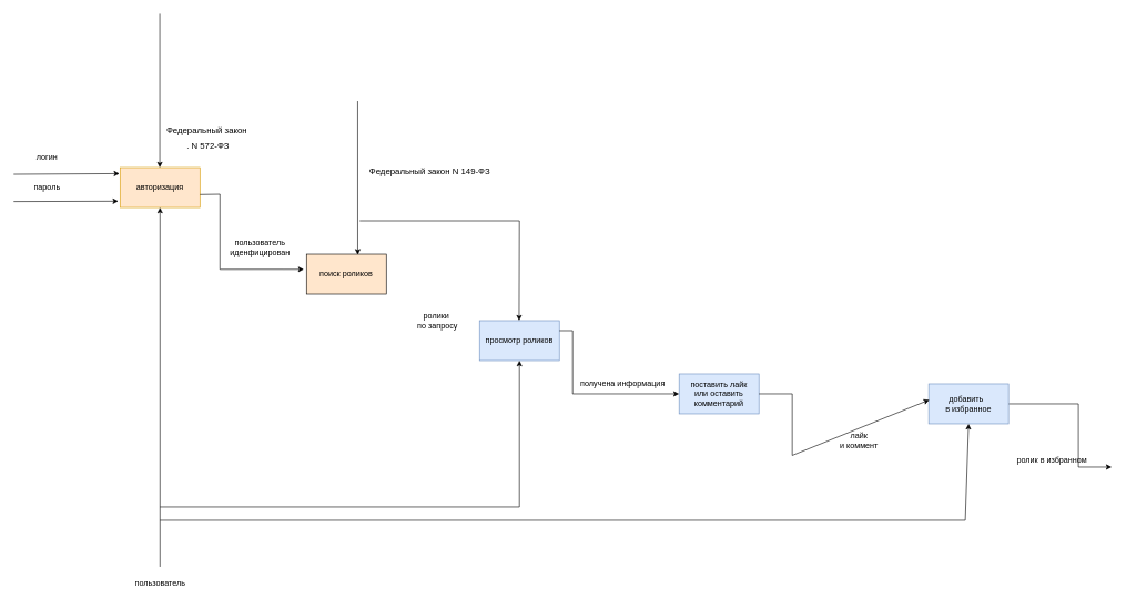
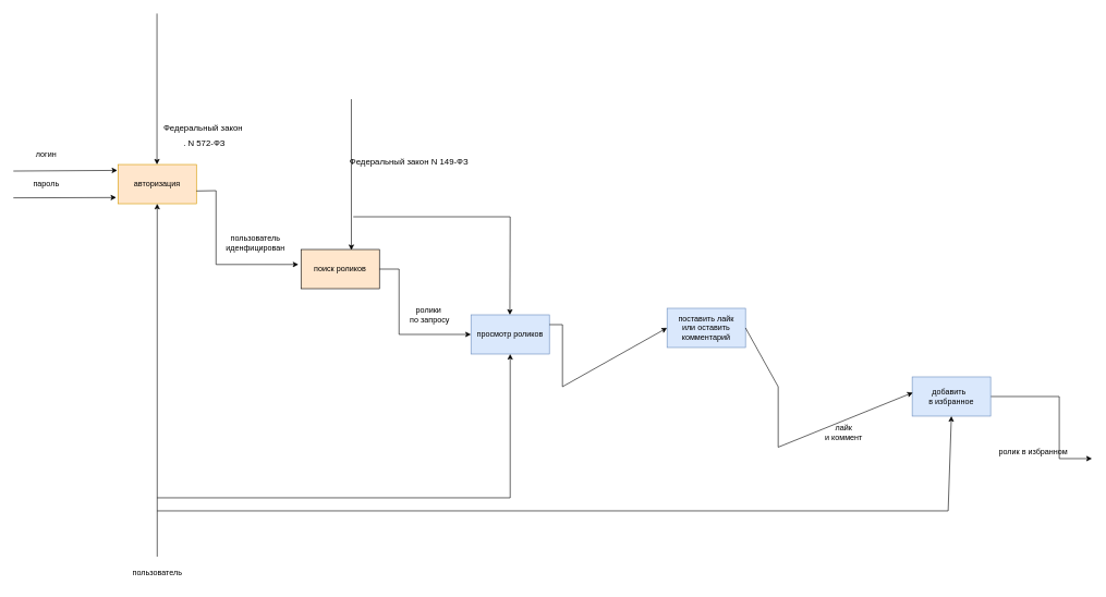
- <mxCell id="16" value="&lt;h1 style=&quot;font-size: 13px;&quot;&gt;&lt;span style=&quot;font-weight: normal;&quot;&gt;Федеральный закон N 149-ФЗ&lt;/span&gt;&lt;/h1&gt;" style="text;html=1;align=center;verticalAlign=middle;resizable=0;points=[];autosize=1;strokeColor=none;fillColor=none;" parent="1" vertex="1"><mxGeometry x="540" y="231" width="210" height="50" as="geometry" /></mxCell>
+ <mxCell id="16" value="&lt;h1 style=&quot;font-size: 13px;&quot;&gt;&lt;span style=&quot;font-weight: normal;&quot;&gt;Федеральный закон N 149-ФЗ&lt;/span&gt;&lt;/h1&gt;" style="text;html=1;align=center;verticalAlign=middle;resizable=0;points=[];autosize=1;strokeColor=none;fillColor=none;" parent="1" vertex="1"><mxGeometry x="520" y="221" width="210" height="50" as="geometry" /></mxCell>
+ <mxCell id="11" value="" style="endArrow=classic;html=1;rounded=0;exitX=1;exitY=0.5;exitDx=0;exitDy=0;entryX=0;entryY=0.5;entryDx=0;entryDy=0;" parent="1" source="10" target="12" edge="1"><mxGeometry width="50" height="50" relative="1" as="geometry"><mxPoint x="530" y="431" as="sourcePoint" /><mxPoint x="590" y="511" as="targetPoint" /><Array as="points"><mxPoint x="610" y="411" /><mxPoint x="610" y="451" /><mxPoint x="610" y="511" /></Array></mxGeometry></mxCell>
- <mxCell id="23" value="получена информация" style="text;html=1;align=center;verticalAlign=middle;resizable=0;points=[];autosize=1;strokeColor=none;fillColor=none;" parent="1" vertex="1"><mxGeometry x="860" y="561" width="150" height="30" as="geometry" /></mxCell>
- <mxCell id="14" value="&lt;div&gt;поставить лайк&lt;/div&gt;&lt;div&gt;или оставить&lt;/div&gt;&lt;div&gt;комментарий&lt;br&gt;&lt;/div&gt;" style="rounded=0;whiteSpace=wrap;html=1;fillColor=#dae8fc;strokeColor=#6c8ebf;" parent="1" vertex="1"><mxGeometry x="1020" y="561" width="120" height="60" as="geometry" /></mxCell>
+ <mxCell id="14" value="&lt;div&gt;поставить лайк&lt;/div&gt;&lt;div&gt;или оставить&lt;/div&gt;&lt;div&gt;комментарий&lt;br&gt;&lt;/div&gt;" style="rounded=0;whiteSpace=wrap;html=1;fillColor=#dae8fc;strokeColor=#6c8ebf;" parent="1" vertex="1"><mxGeometry x="1020" y="471" width="120" height="60" as="geometry" /></mxCell>
